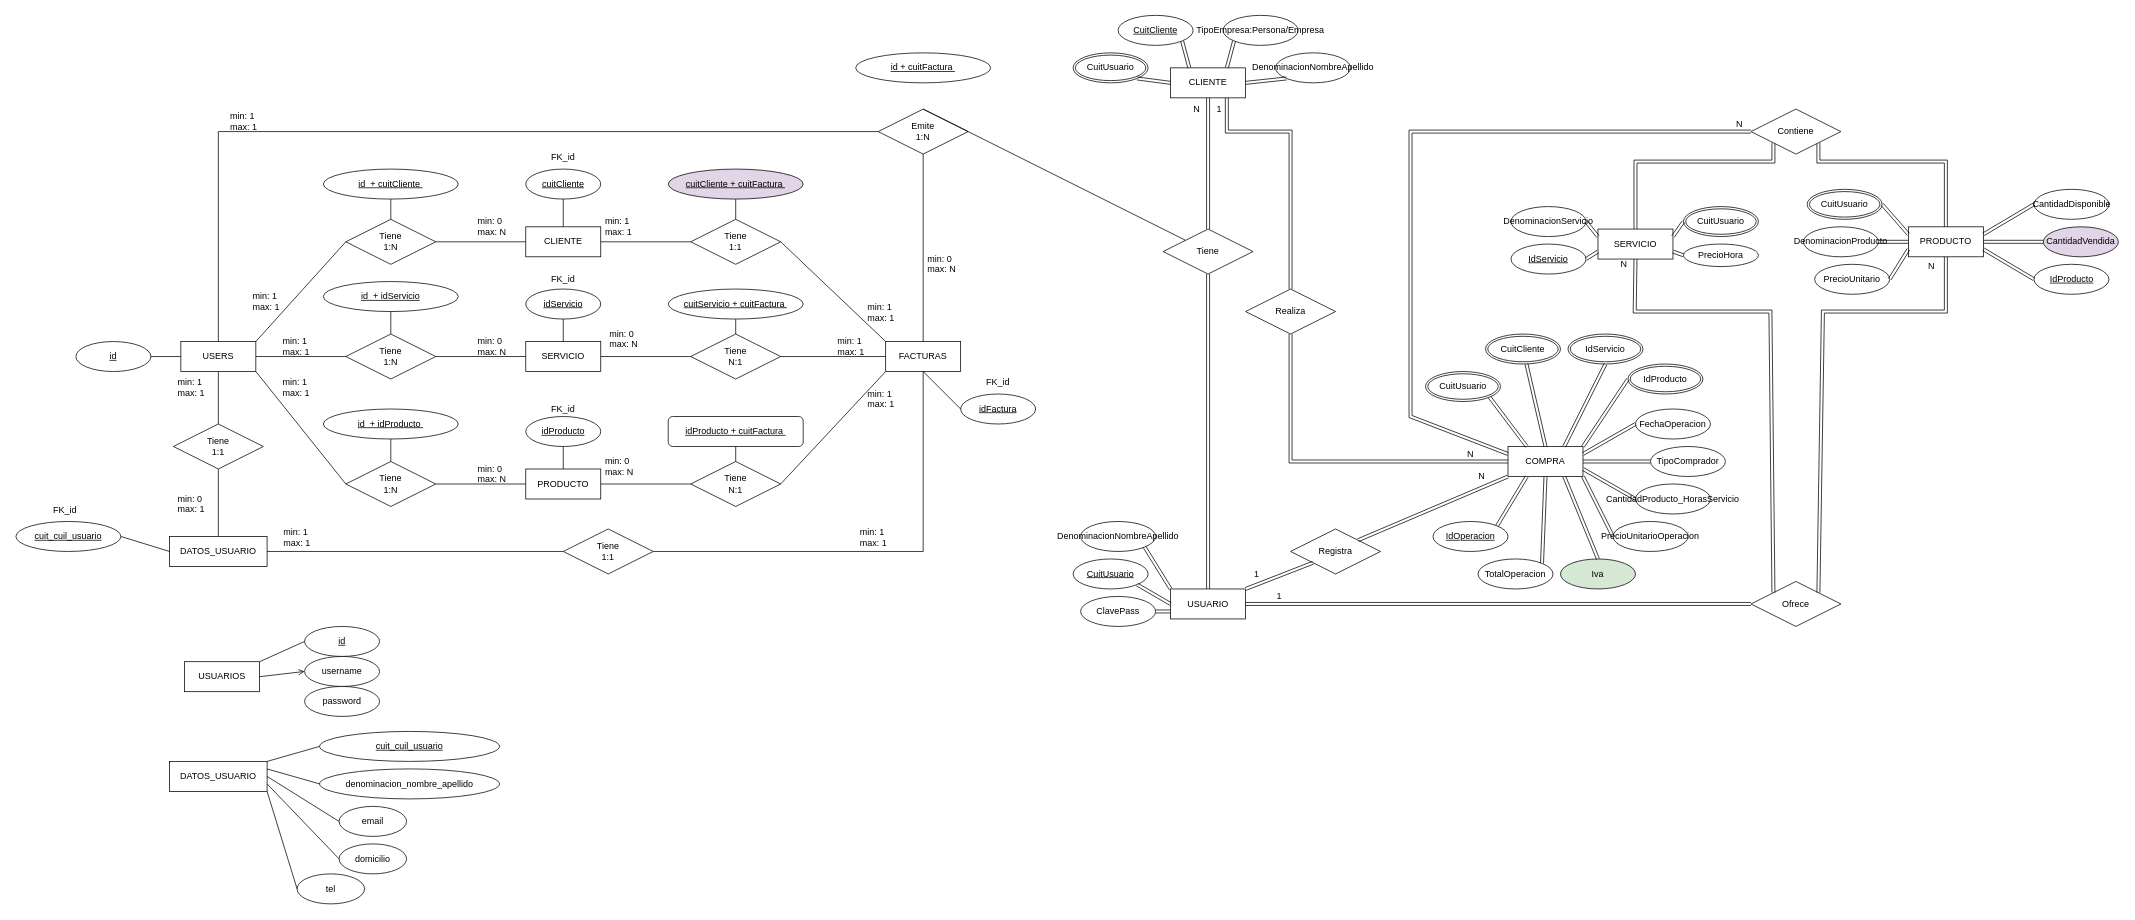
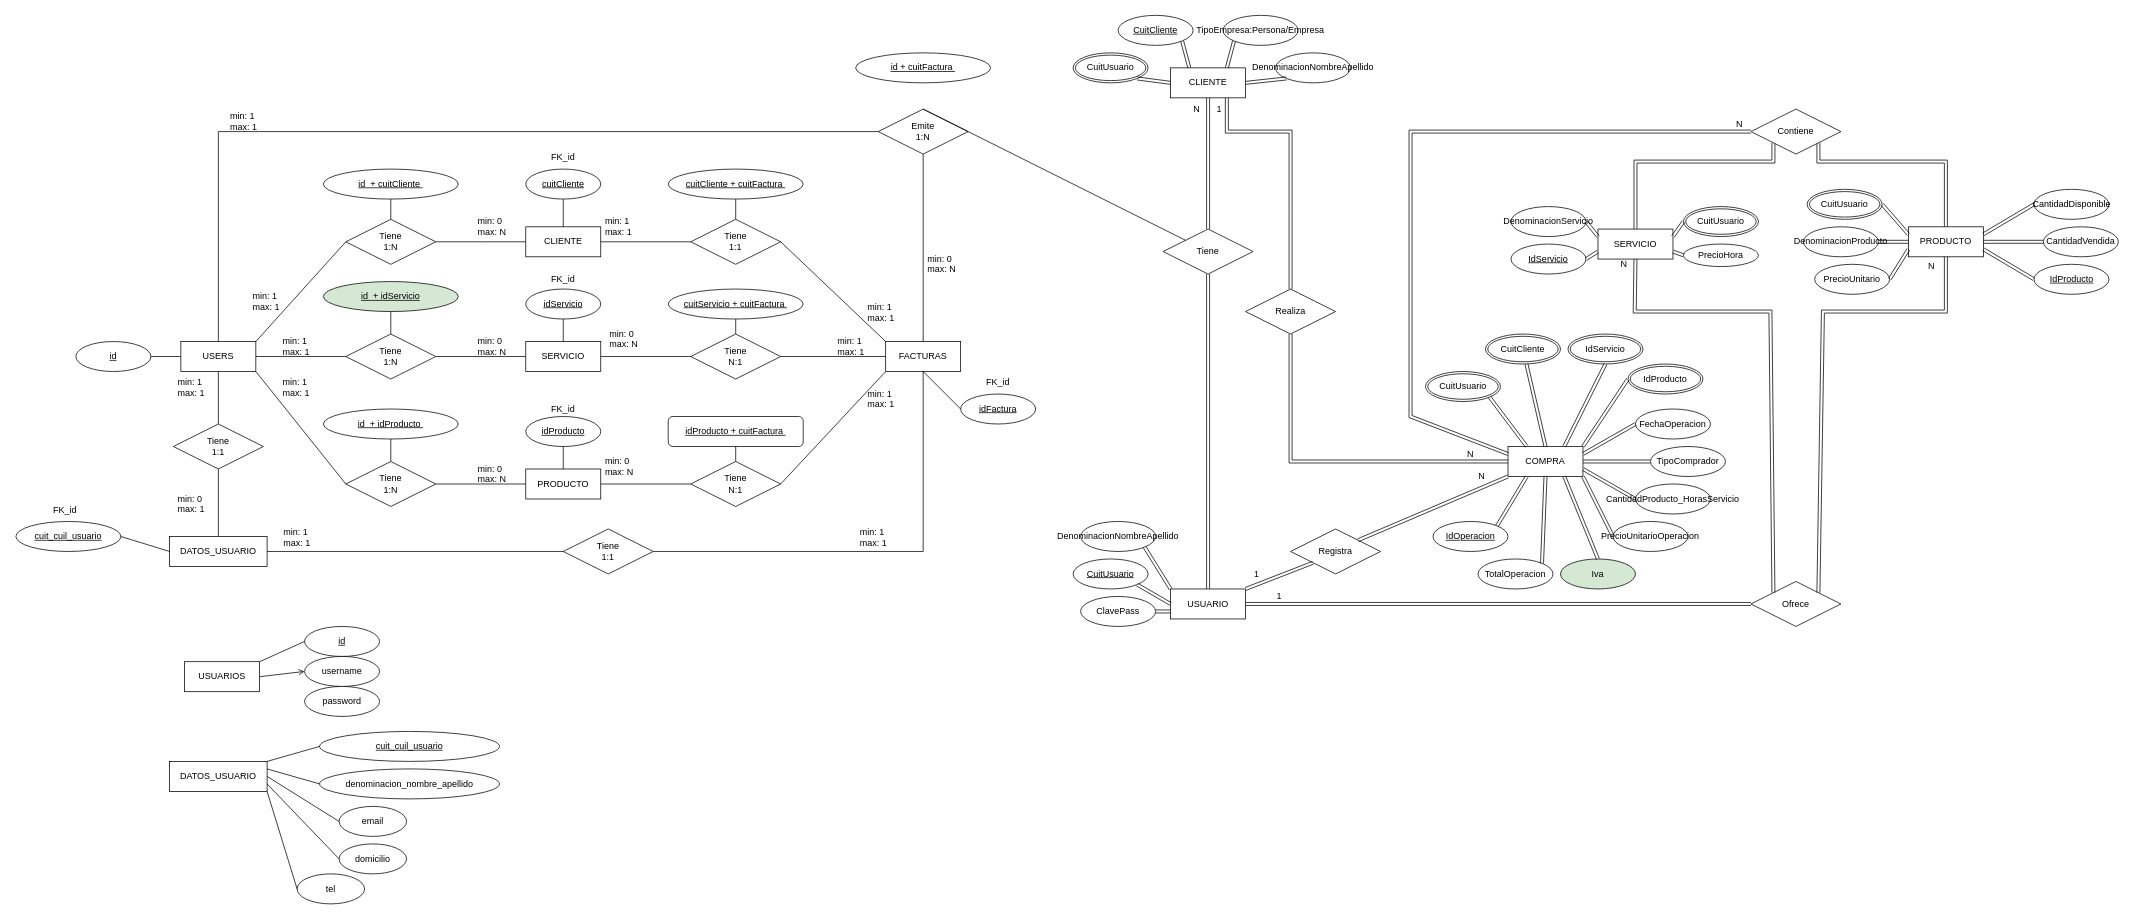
- <mxCell id="132" value="cuitCliente + cuitFactura&amp;nbsp;" style="ellipse;whiteSpace=wrap;html=1;align=center;fontStyle=4;fillColor=#e1d5e7;" parent="1" vertex="1"><mxGeometry x="890" y="225" width="180" height="40" as="geometry" /></mxCell>
+ <mxCell id="132" value="cuitCliente + cuitFactura&amp;nbsp;" style="ellipse;whiteSpace=wrap;html=1;align=center;fontStyle=4;" parent="1" vertex="1"><mxGeometry x="890" y="225" width="180" height="40" as="geometry" /></mxCell>
- <mxCell id="16" value="CantidadVendida" style="ellipse;whiteSpace=wrap;html=1;align=center;fillColor=#e1d5e7;" parent="1" vertex="1"><mxGeometry x="2724" y="302" width="100" height="40" as="geometry" /></mxCell>
+ <mxCell id="16" value="CantidadVendida" style="ellipse;whiteSpace=wrap;html=1;align=center;" parent="1" vertex="1"><mxGeometry x="2724" y="302" width="100" height="40" as="geometry" /></mxCell>
- <mxCell id="127" value="id&amp;nbsp;&amp;nbsp;+ idServicio" style="ellipse;whiteSpace=wrap;html=1;align=center;fontStyle=4;" parent="1" vertex="1"><mxGeometry x="430" y="375" width="180" height="40" as="geometry" /></mxCell>
+ <mxCell id="127" value="id&amp;nbsp;&amp;nbsp;+ idServicio" style="ellipse;whiteSpace=wrap;html=1;align=center;fontStyle=4;fillColor=#d5e8d4;" parent="1" vertex="1"><mxGeometry x="430" y="375" width="180" height="40" as="geometry" /></mxCell>
